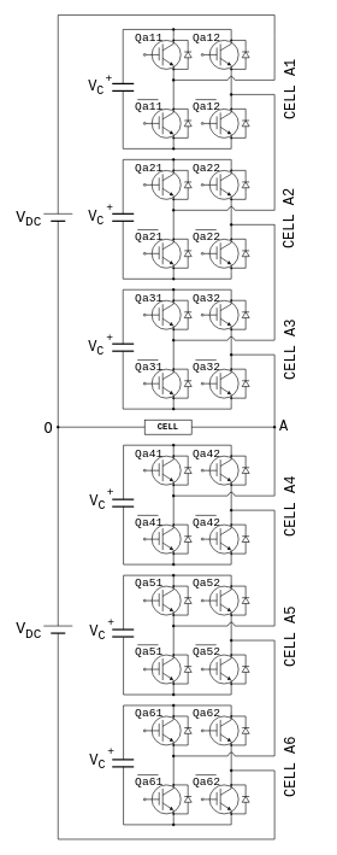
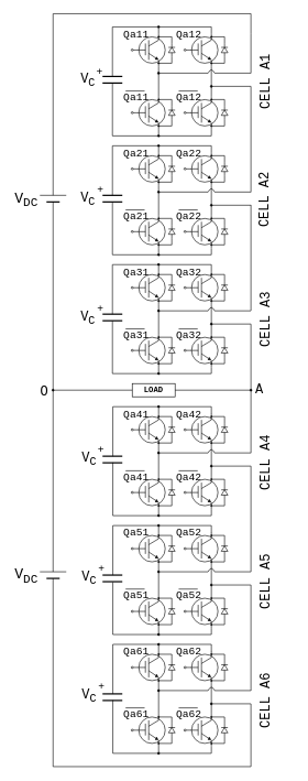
- <mxCell id="385" value="&lt;b&gt;&lt;font face=&quot;Courier New&quot;&gt;CELL&lt;/font&gt;&lt;/b&gt;" style="rounded=0;whiteSpace=wrap;html=1;verticalAlign=middle;align=center;" vertex="1" parent="1"><mxGeometry x="200" y="580" width="65" height="20" as="geometry" /></mxCell>
+ <mxCell id="385" value="&lt;b&gt;&lt;font face=&quot;Courier New&quot;&gt;LOAD&lt;/font&gt;&lt;/b&gt;" style="rounded=0;whiteSpace=wrap;html=1;verticalAlign=middle;align=center;" vertex="1" parent="1"><mxGeometry x="200" y="580" width="65" height="20" as="geometry" /></mxCell>
